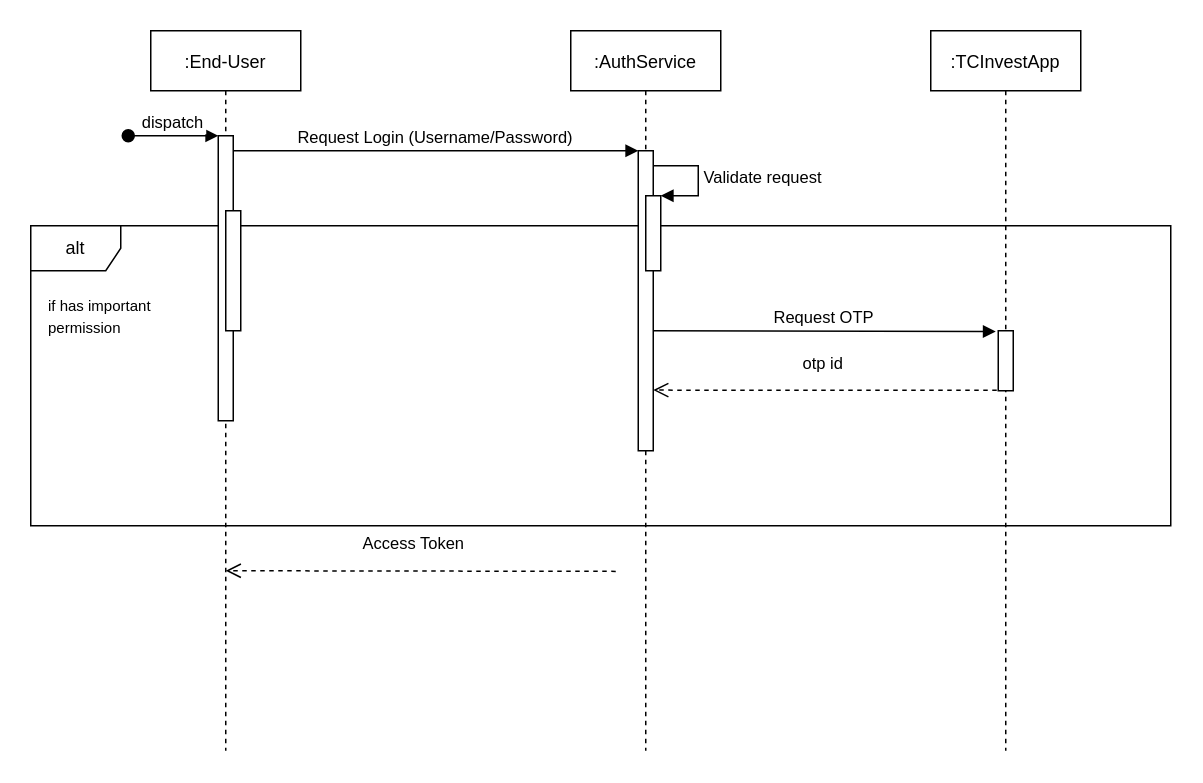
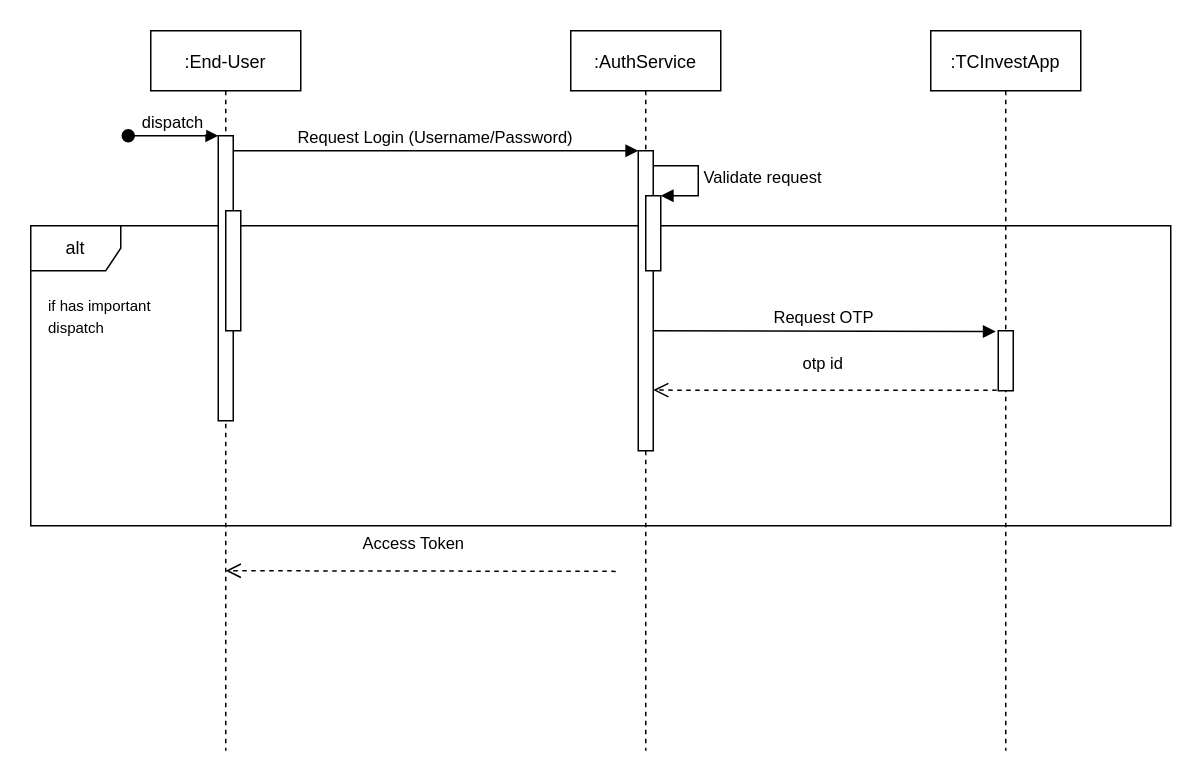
- <mxCell id="7" value="&lt;font style=&quot;font-size: 10px;&quot;&gt;if has important&lt;br&gt;permission&lt;/font&gt;" style="text;html=1;align=left;verticalAlign=middle;resizable=0;points=[];autosize=1;strokeColor=none;fillColor=none;" vertex="1" parent="2"><mxGeometry x="-70" y="170" width="80" height="40" as="geometry" /></mxCell>
+ <mxCell id="7" value="&lt;font style=&quot;font-size: 10px;&quot;&gt;if has important&lt;br&gt;dispatch&lt;/font&gt;" style="text;html=1;align=left;verticalAlign=middle;resizable=0;points=[];autosize=1;strokeColor=none;fillColor=none;" vertex="1" parent="2"><mxGeometry x="-70" y="170" width="80" height="40" as="geometry" /></mxCell>
